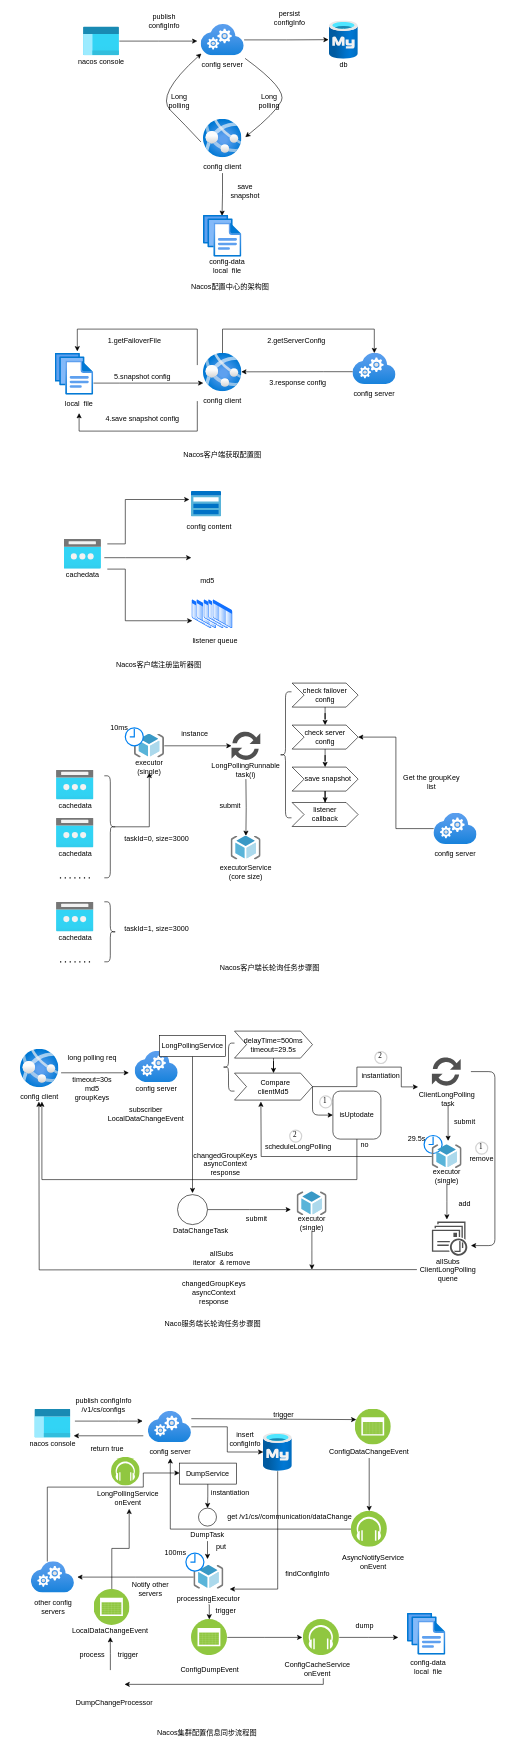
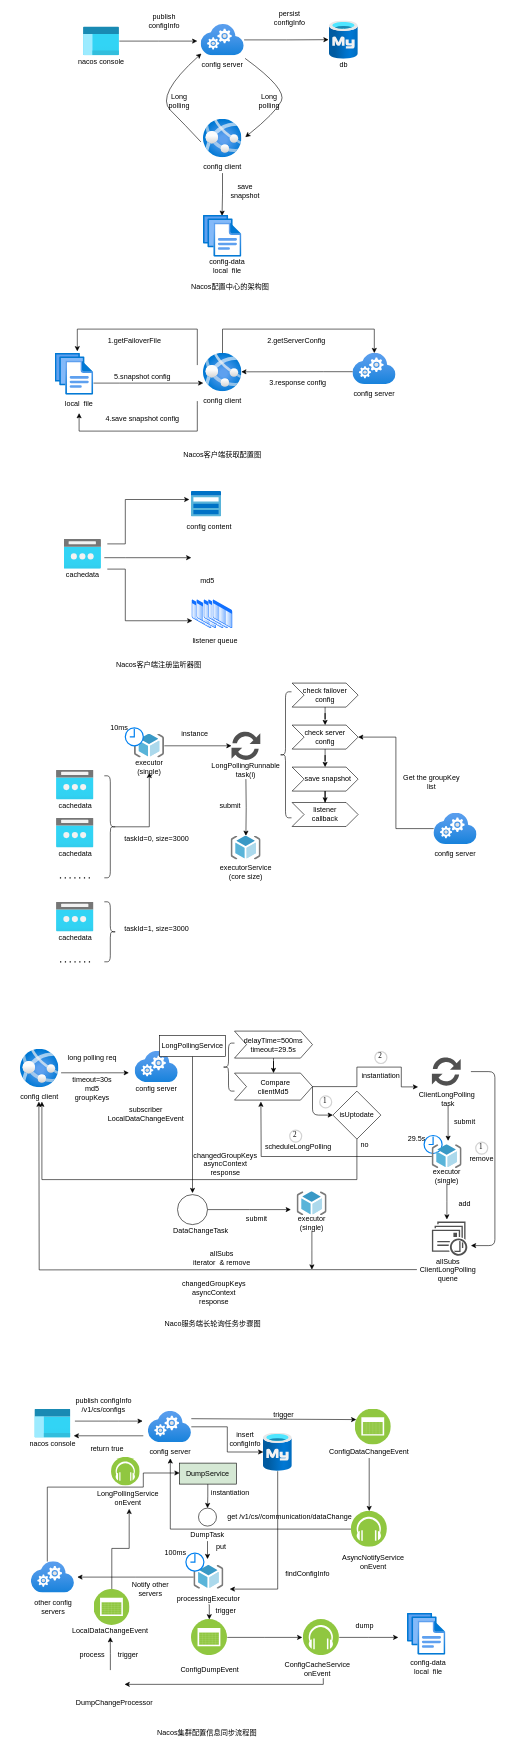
- <mxCell id="105" value="Nacos客户端长轮询任务步骤图" style="text;html=1;strokeColor=none;fillColor=none;align=center;verticalAlign=middle;whiteSpace=wrap;rounded=0;" parent="1" vertex="1"><mxGeometry x="354" y="1602.5" width="190" height="20" as="geometry" /></mxCell>
- <mxCell id="120" value="isUptodate" style="whiteSpace=wrap;html=1;rounded=1;" parent="1" vertex="1"><mxGeometry x="554" y="1818" width="80" height="80" as="geometry" /></mxCell>
+ <mxCell id="120" value="isUptodate" style="rhombus;whiteSpace=wrap;html=1;" parent="1" vertex="1"><mxGeometry x="554" y="1818" width="80" height="80" as="geometry" /></mxCell>
- <mxCell id="184" value="DumpService" style="rounded=0;whiteSpace=wrap;html=1;" parent="1" vertex="1"><mxGeometry x="298" y="2438" width="95" height="35" as="geometry" /></mxCell>
+ <mxCell id="184" value="DumpService" style="rounded=0;whiteSpace=wrap;html=1;fillColor=#d5e8d4;" parent="1" vertex="1"><mxGeometry x="298" y="2438" width="95" height="35" as="geometry" /></mxCell>
